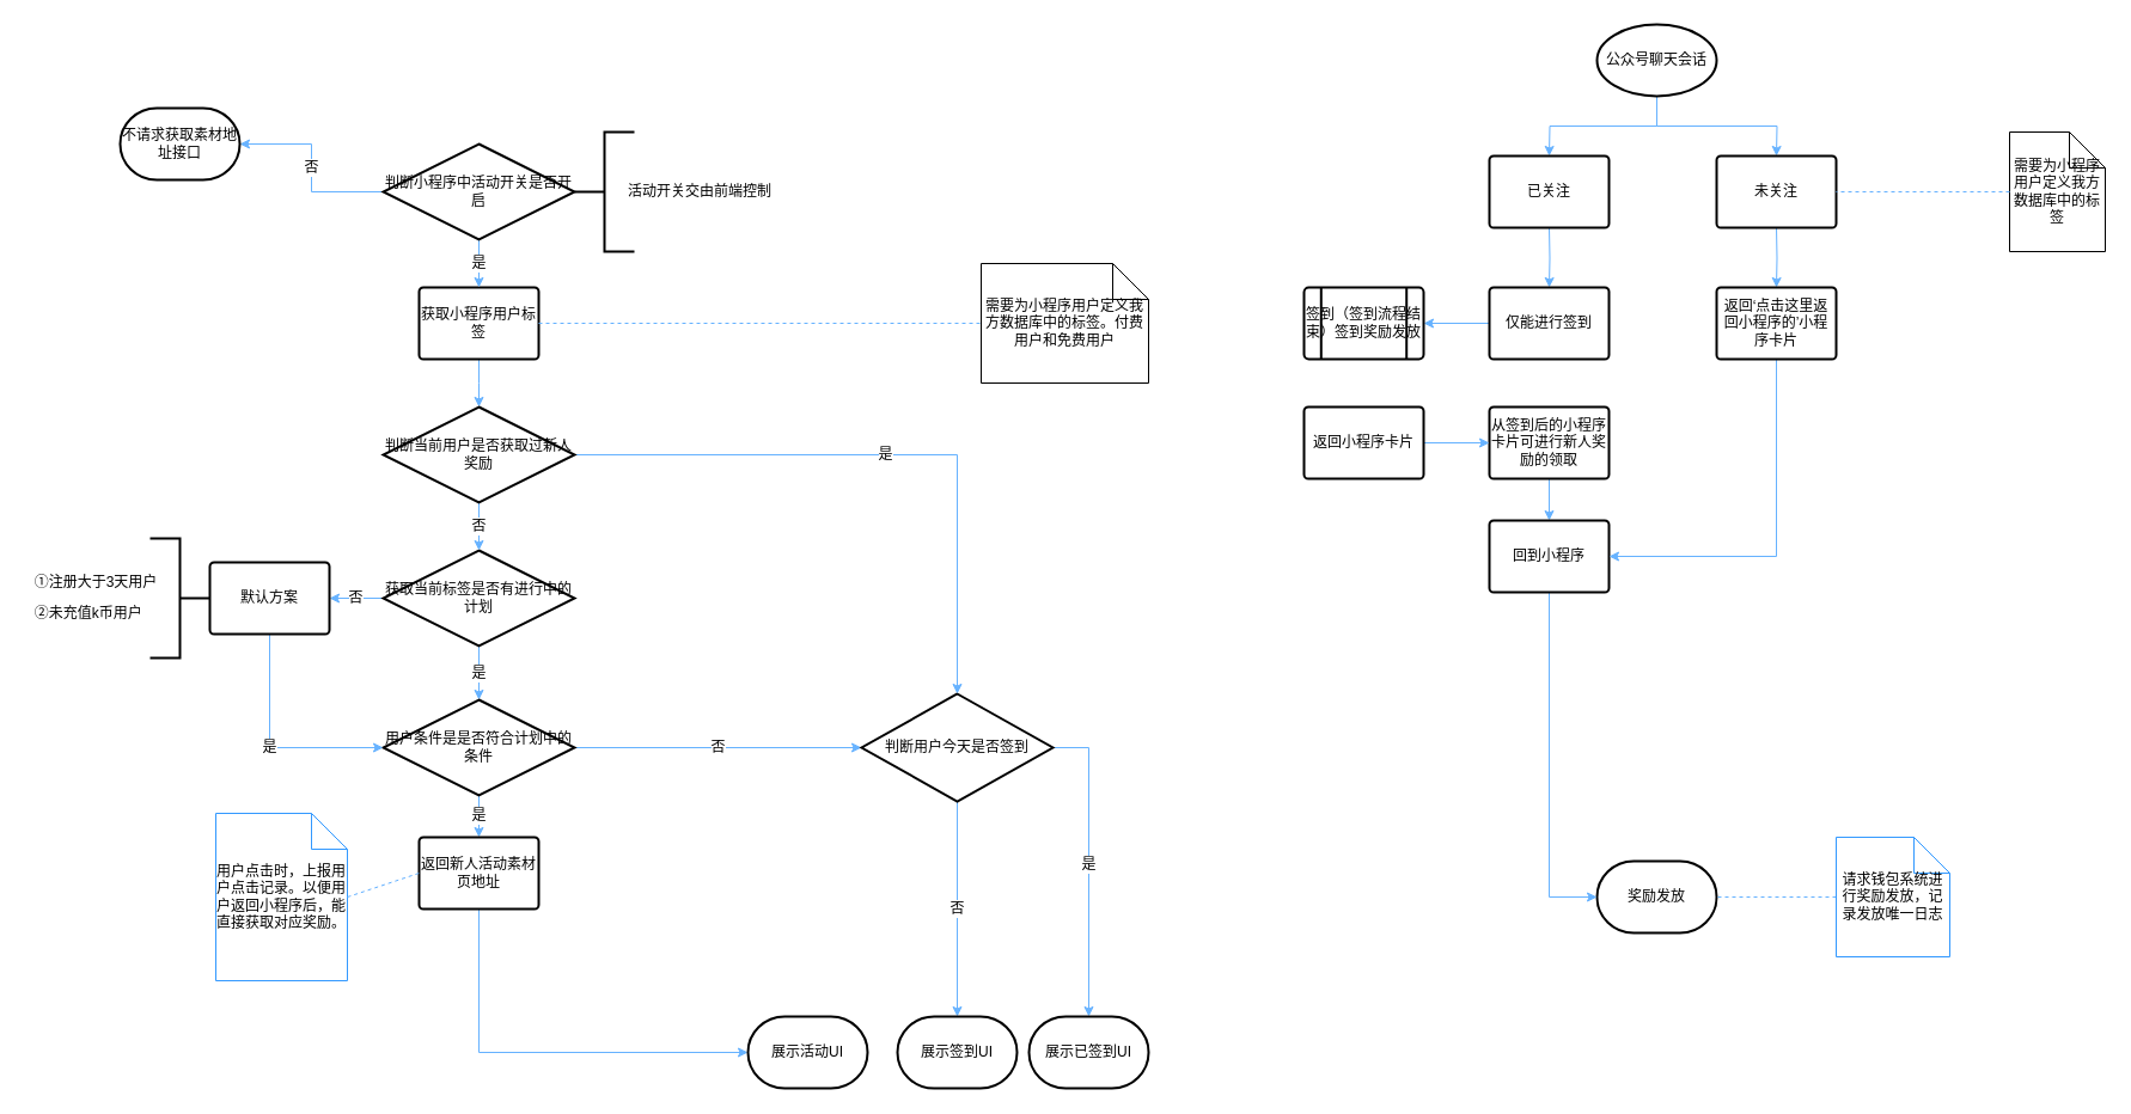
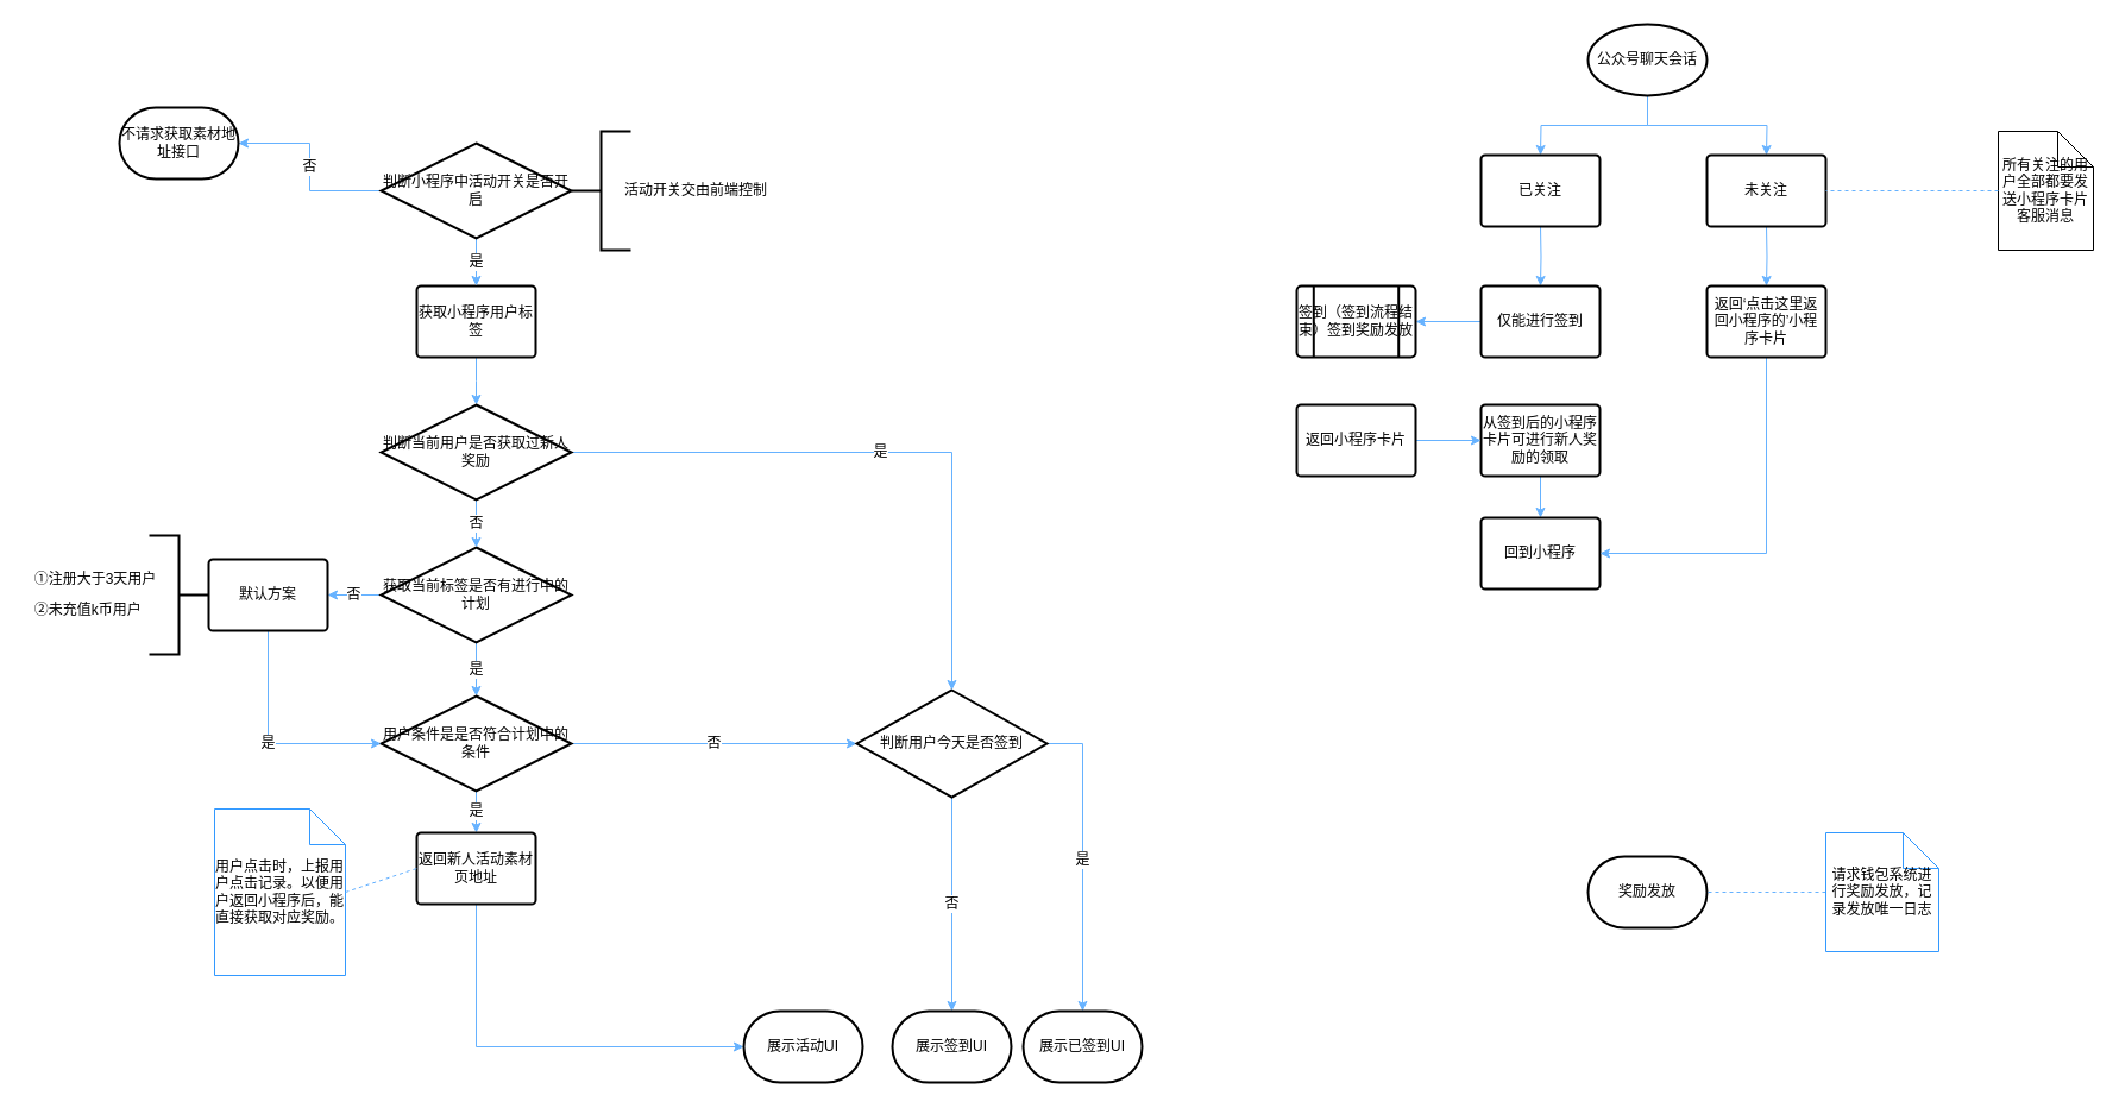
- <mxCell id="57" value="需要为小程序用户定义我方数据库中的标签" style="shape=note;whiteSpace=wrap;html=1;fontSize=12;" vertex="1" parent="1"><mxGeometry x="1680" y="110" width="80" height="100" as="geometry" /></mxCell>
+ <mxCell id="57" value="所有关注的用户全部都要发送小程序卡片客服消息" style="shape=note;whiteSpace=wrap;html=1;fontSize=12;" vertex="1" parent="1"><mxGeometry x="1680" y="110" width="80" height="100" as="geometry" /></mxCell>
- <mxCell id="46" value="" style="endArrow=none;dashed=1;html=1;strokeColor=#66B2FF;fontSize=12;fontColor=#00FFFF;entryX=0;entryY=0.5;exitX=1;exitY=0.5;exitPerimeter=0;" edge="1" parent="1" source="3" target="44"><mxGeometry width="50" height="50" relative="1" as="geometry"><mxPoint x="170" y="850" as="sourcePoint" /><mxPoint x="220" y="800" as="targetPoint" /><Array as="points" /></mxGeometry></mxCell>
- <mxCell id="44" value="&lt;font color=&quot;#000000&quot;&gt;需要为小程序用户定义我方数据库中的标签。付费用户和免费用户&lt;/font&gt;" style="shape=note;whiteSpace=wrap;html=1;fontSize=12;" vertex="1" parent="1"><mxGeometry x="820" y="220" width="140" height="100" as="geometry" /></mxCell>
- <mxCell id="38" style="edgeStyle=orthogonalEdgeStyle;rounded=0;html=1;exitX=0.5;exitY=1;exitPerimeter=0;entryX=0;entryY=0.5;entryPerimeter=0;jettySize=auto;orthogonalLoop=1;strokeColor=#66B2FF;fontSize=12;" edge="1" parent="1" source="39" target="37"><mxGeometry relative="1" as="geometry" /></mxCell>
